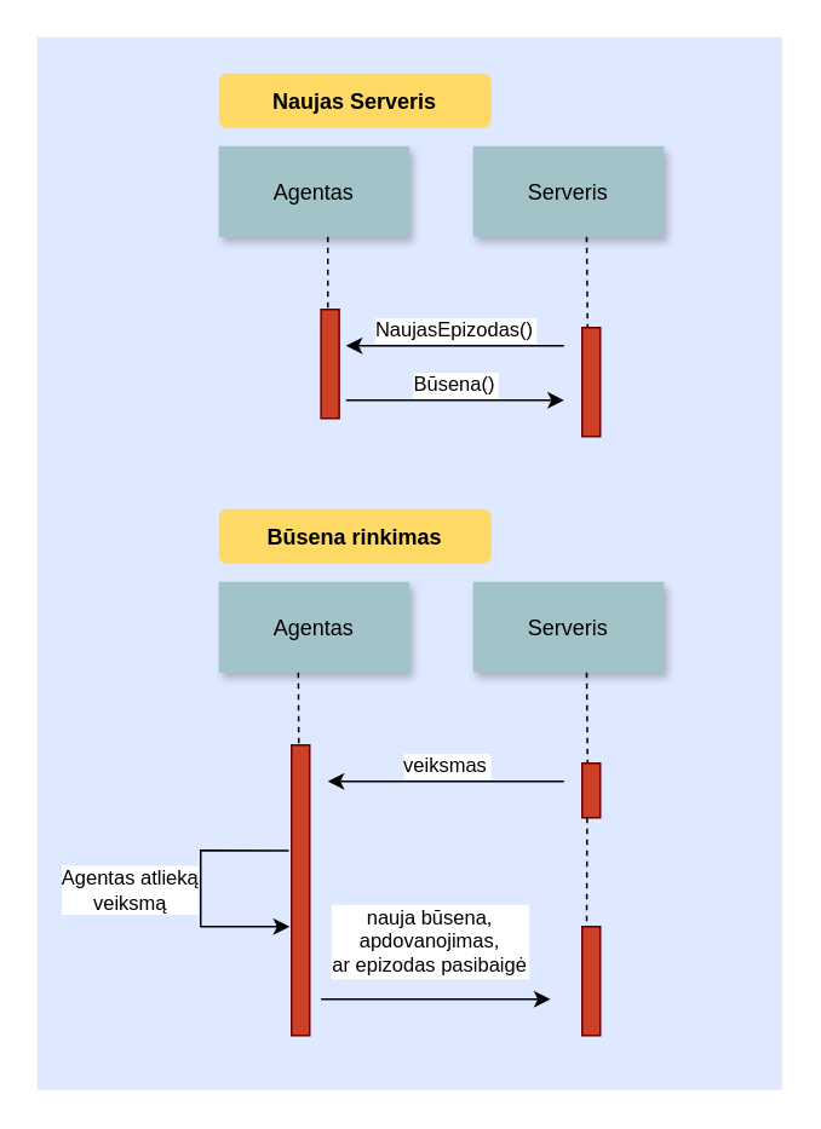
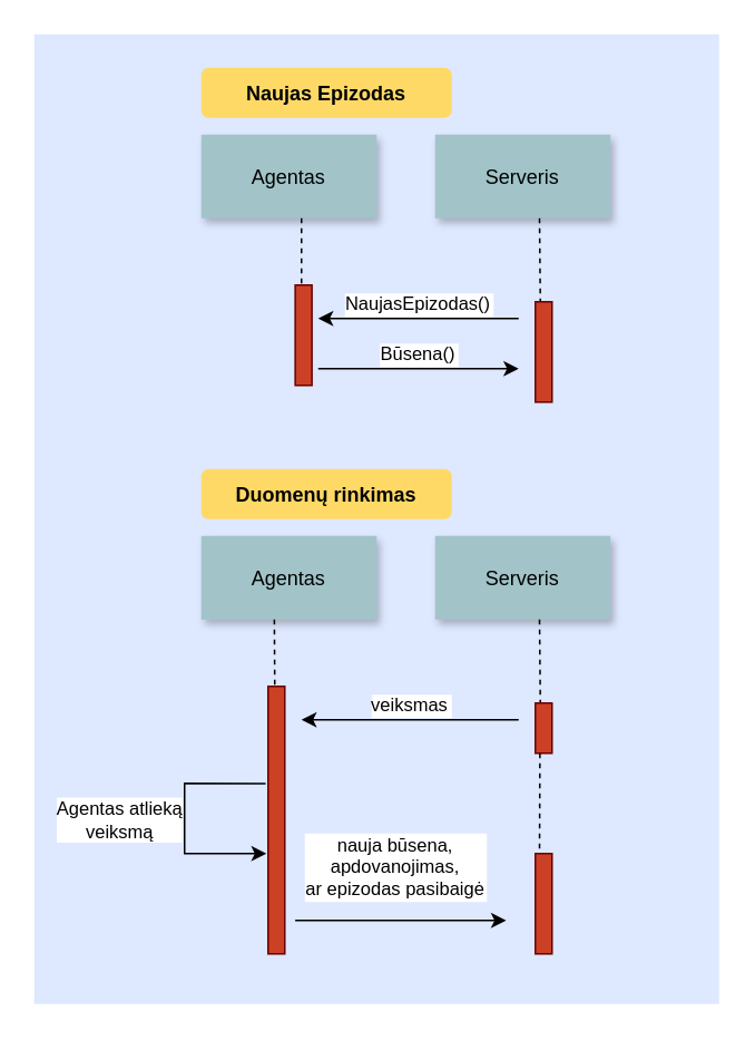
- <mxCell id="3" value="Naujas Serveris" style="rounded=1;fontStyle=1;fillColor=#FFD966;strokeColor=none" parent="1" vertex="1"><mxGeometry x="120" y="40" width="150" height="30" as="geometry" /></mxCell>
+ <mxCell id="3" value="Naujas Epizodas" style="rounded=1;fontStyle=1;fillColor=#FFD966;strokeColor=none" parent="1" vertex="1"><mxGeometry x="120" y="40" width="150" height="30" as="geometry" /></mxCell>
- <mxCell id="12" value="Būsena rinkimas" style="rounded=1;fontStyle=1;fillColor=#FFD966;strokeColor=none" parent="1" vertex="1"><mxGeometry x="120" y="280" width="150" height="30" as="geometry" /></mxCell>
+ <mxCell id="12" value="Duomenų rinkimas" style="rounded=1;fontStyle=1;fillColor=#FFD966;strokeColor=none" parent="1" vertex="1"><mxGeometry x="120" y="280" width="150" height="30" as="geometry" /></mxCell>
